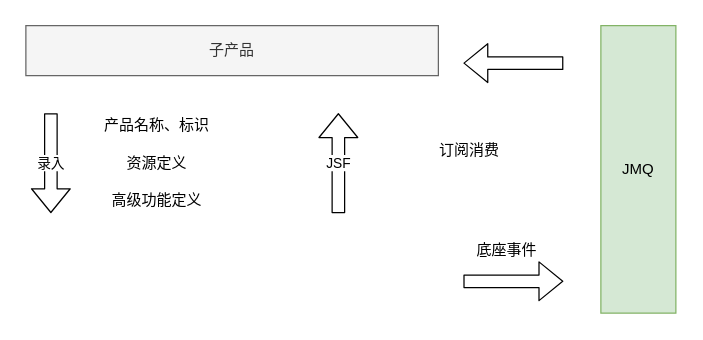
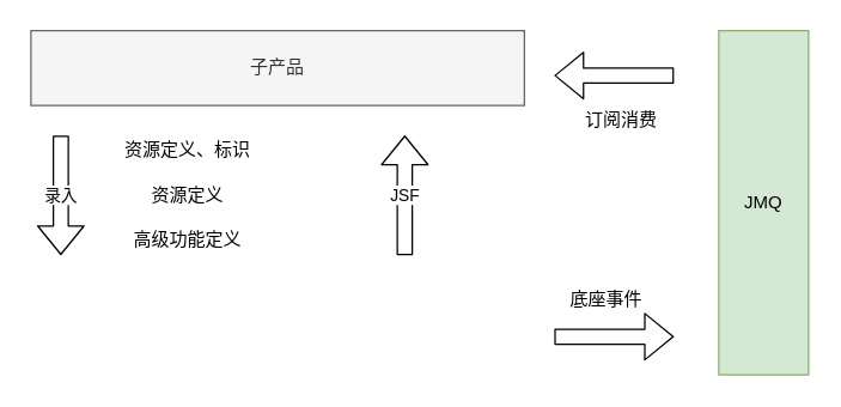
- <mxCell id="2" value="子产品" style="rounded=0;whiteSpace=wrap;html=1;fillColor=#f5f5f5;strokeColor=#666666;fontColor=#333333;" vertex="1" parent="1"><mxGeometry x="20" y="20" width="330" height="40" as="geometry" /></mxCell>
+ <mxCell id="2" value="子产品" style="rounded=0;whiteSpace=wrap;html=1;fillColor=#f5f5f5;strokeColor=#666666;fontColor=#333333;" vertex="1" parent="1"><mxGeometry x="20" y="20" width="330" height="50" as="geometry" /></mxCell>
- <mxCell id="4" value="产品名称、标识" style="text;html=1;strokeColor=none;fillColor=none;align=center;verticalAlign=middle;whiteSpace=wrap;rounded=0;" vertex="1" parent="1"><mxGeometry x="80" y="90" width="90" height="20" as="geometry" /></mxCell>
+ <mxCell id="4" value="资源定义、标识" style="text;html=1;strokeColor=none;fillColor=none;align=center;verticalAlign=middle;whiteSpace=wrap;rounded=0;" vertex="1" parent="1"><mxGeometry x="80" y="90" width="90" height="20" as="geometry" /></mxCell>
- <mxCell id="11" value="订阅消费" style="text;html=1;strokeColor=none;fillColor=none;align=center;verticalAlign=middle;whiteSpace=wrap;rounded=0;" vertex="1" parent="1"><mxGeometry x="330" y="110" width="90" height="20" as="geometry" /></mxCell>
+ <mxCell id="11" value="订阅消费" style="text;html=1;strokeColor=none;fillColor=none;align=center;verticalAlign=middle;whiteSpace=wrap;rounded=0;" vertex="1" parent="1"><mxGeometry x="370" y="70" width="90" height="20" as="geometry" /></mxCell>
